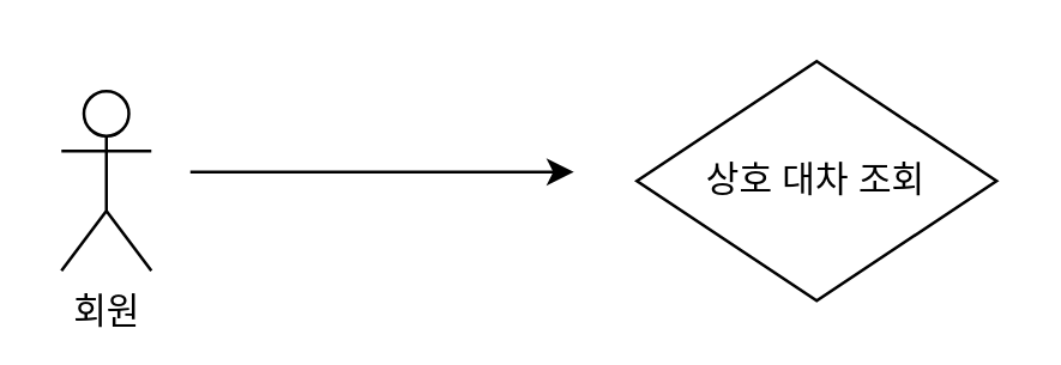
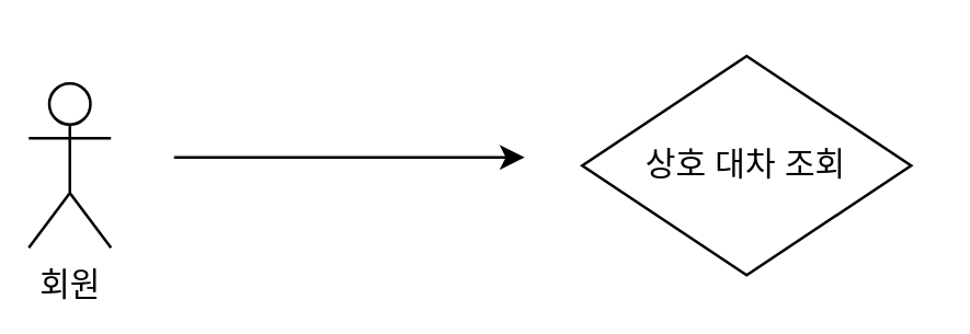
- <mxCell id="2" value="회원" style="shape=umlActor;verticalLabelPosition=bottom;verticalAlign=top;html=1;outlineConnect=0;" vertex="1" parent="1"><mxGeometry x="20" y="30" width="30" height="60" as="geometry" /></mxCell>
+ <mxCell id="2" value="회원" style="shape=umlActor;verticalLabelPosition=bottom;verticalAlign=top;html=1;outlineConnect=0;" vertex="1" parent="1"><mxGeometry x="10" y="30" width="30" height="60" as="geometry" /></mxCell>
